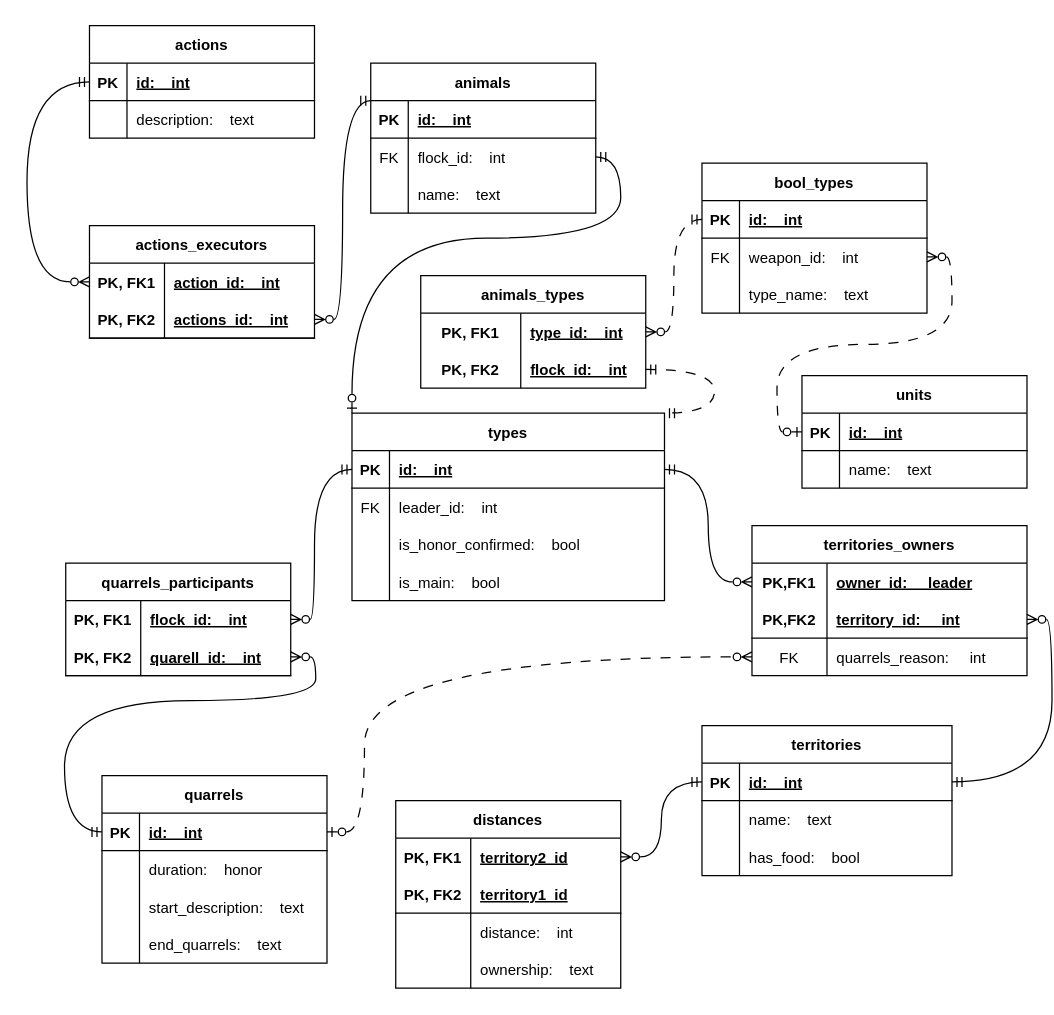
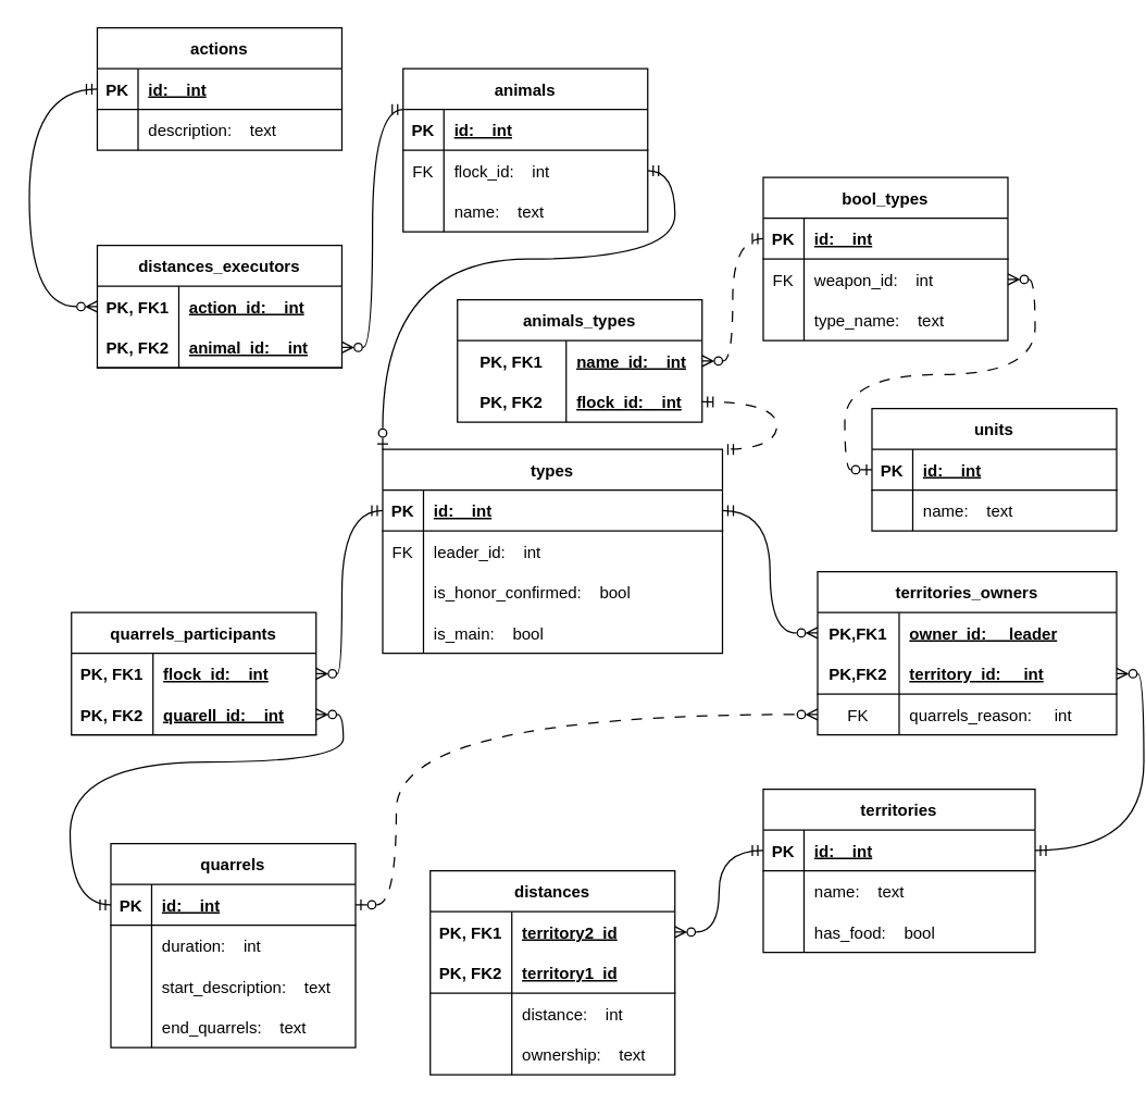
- <mxCell id="99" value="actions_executors" style="shape=table;startSize=30;container=1;collapsible=1;childLayout=tableLayout;fixedRows=1;rowLines=0;fontStyle=1;align=center;resizeLast=1;" parent="1" vertex="1"><mxGeometry x="70.99" y="180" width="180" height="90" as="geometry" /></mxCell>
+ <mxCell id="99" value="distances_executors" style="shape=table;startSize=30;container=1;collapsible=1;childLayout=tableLayout;fixedRows=1;rowLines=0;fontStyle=1;align=center;resizeLast=1;" parent="1" vertex="1"><mxGeometry x="70.99" y="180" width="180" height="90" as="geometry" /></mxCell>
- <mxCell id="105" value="actions_id:    int" style="shape=partialRectangle;connectable=0;fillColor=none;top=0;left=0;bottom=0;right=0;align=left;spacingLeft=6;fontStyle=5;overflow=hidden;" parent="103" vertex="1"><mxGeometry x="60" width="120" height="30" as="geometry"><mxRectangle width="120" height="30" as="alternateBounds" /></mxGeometry></mxCell>
+ <mxCell id="105" value="animal_id:    int" style="shape=partialRectangle;connectable=0;fillColor=none;top=0;left=0;bottom=0;right=0;align=left;spacingLeft=6;fontStyle=5;overflow=hidden;" parent="103" vertex="1"><mxGeometry x="60" width="120" height="30" as="geometry"><mxRectangle width="120" height="30" as="alternateBounds" /></mxGeometry></mxCell>
- <mxCell id="123" value="type_id:    int" style="shape=partialRectangle;connectable=0;fillColor=none;top=0;left=0;bottom=0;right=0;align=left;spacingLeft=6;overflow=hidden;fontStyle=5" vertex="1" parent="121"><mxGeometry x="80" width="100" height="30" as="geometry"><mxRectangle width="100" height="30" as="alternateBounds" /></mxGeometry></mxCell>
+ <mxCell id="123" value="name_id:    int" style="shape=partialRectangle;connectable=0;fillColor=none;top=0;left=0;bottom=0;right=0;align=left;spacingLeft=6;overflow=hidden;fontStyle=5" vertex="1" parent="121"><mxGeometry x="80" width="100" height="30" as="geometry"><mxRectangle width="100" height="30" as="alternateBounds" /></mxGeometry></mxCell>
- <mxCell id="50" value="duration:    honor" style="shape=partialRectangle;connectable=0;fillColor=none;top=0;left=0;bottom=0;right=0;align=left;spacingLeft=6;overflow=hidden;" parent="48" vertex="1"><mxGeometry x="30" width="150" height="30" as="geometry"><mxRectangle width="150" height="30" as="alternateBounds" /></mxGeometry></mxCell>
+ <mxCell id="50" value="duration:    int" style="shape=partialRectangle;connectable=0;fillColor=none;top=0;left=0;bottom=0;right=0;align=left;spacingLeft=6;overflow=hidden;" parent="48" vertex="1"><mxGeometry x="30" width="150" height="30" as="geometry"><mxRectangle width="150" height="30" as="alternateBounds" /></mxGeometry></mxCell>
